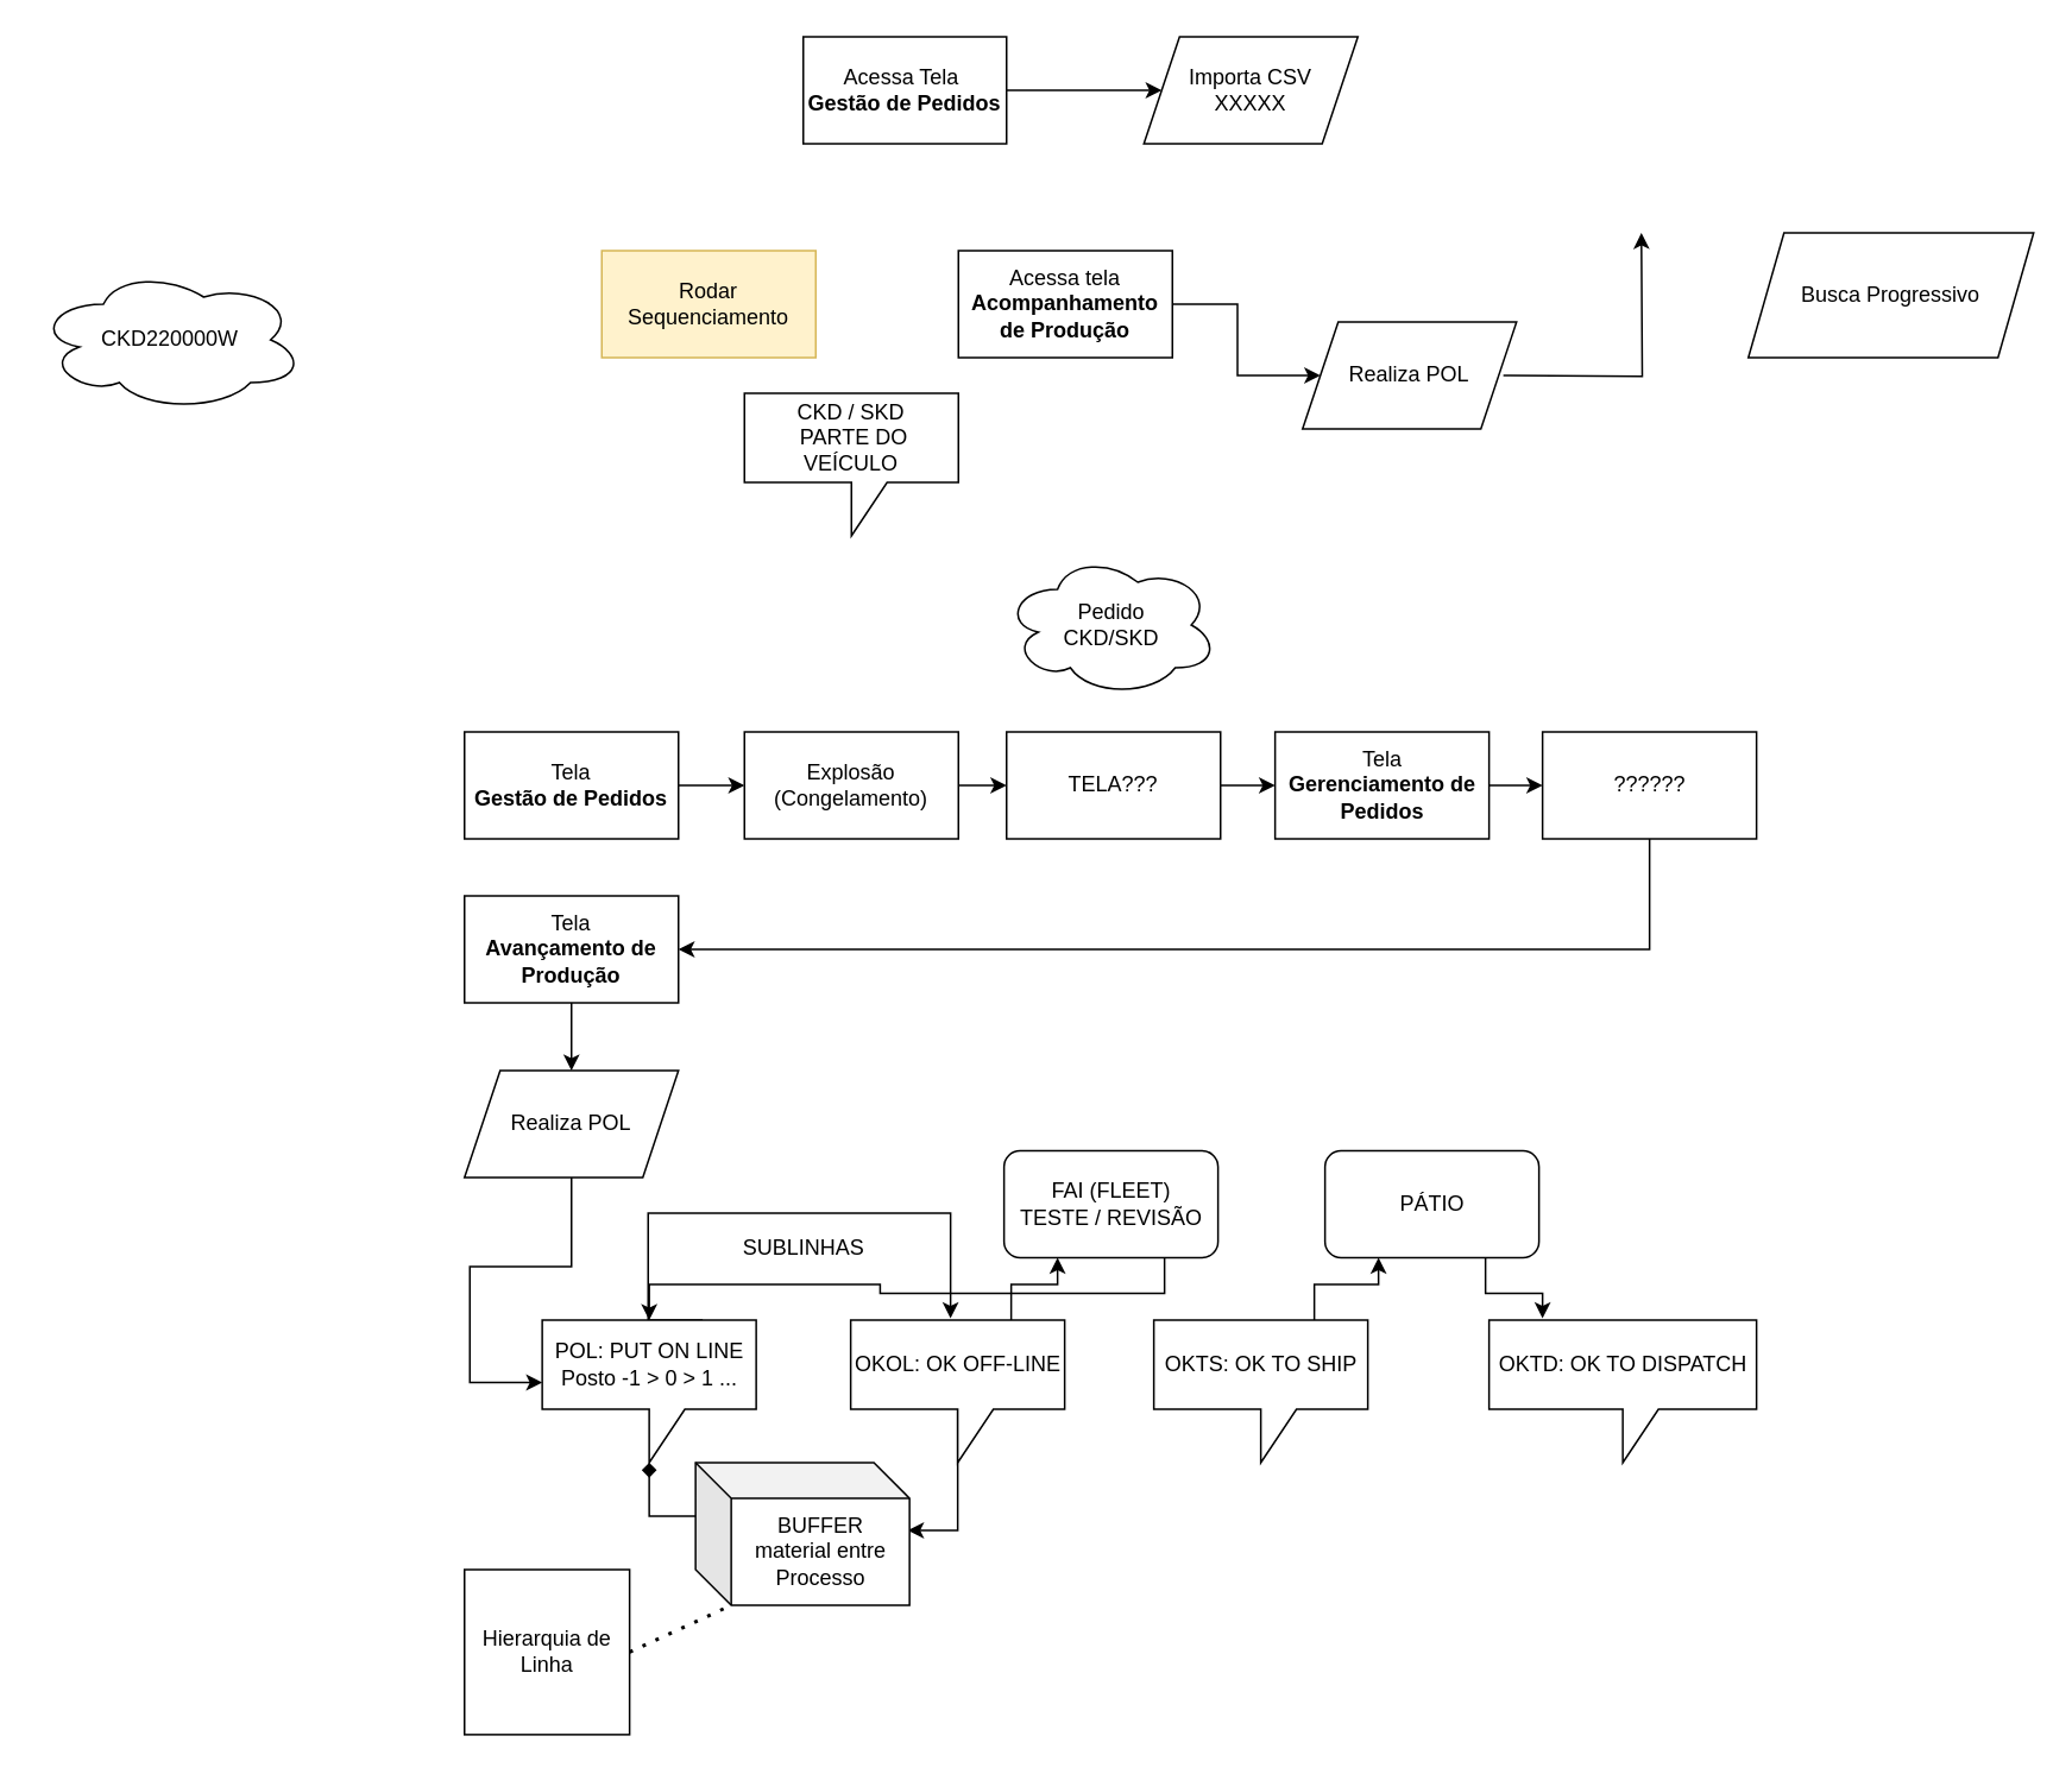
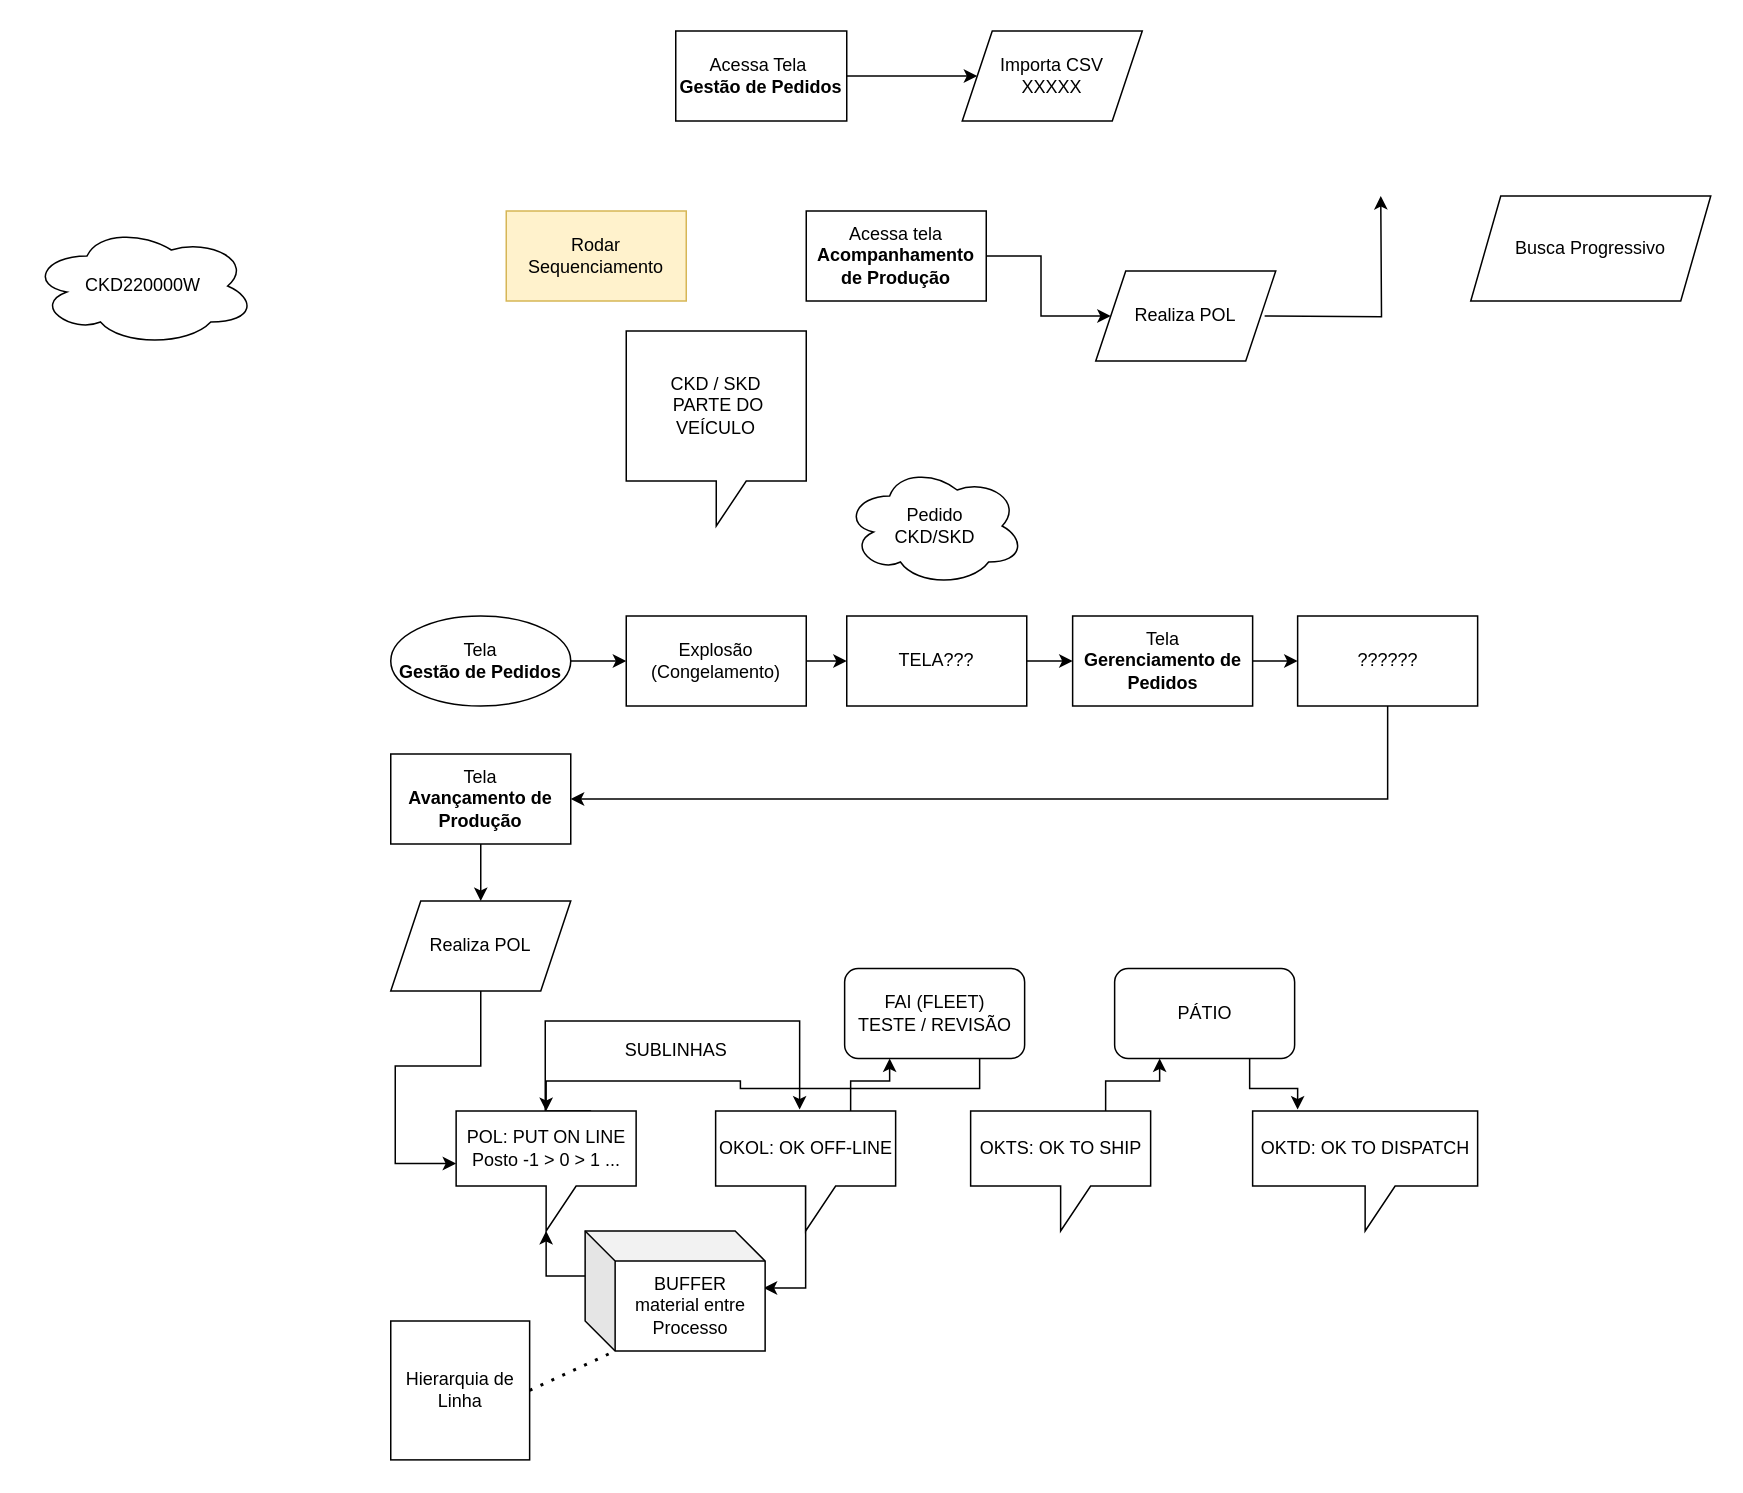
- <mxCell id="22" value="&lt;div&gt;CKD / SKD&lt;/div&gt;&lt;div&gt;&amp;nbsp;PARTE DO VEÍCULO&lt;/div&gt;" style="shape=callout;whiteSpace=wrap;html=1;perimeter=calloutPerimeter;fontSize=12;" vertex="1" parent="1"><mxGeometry x="417" y="220" width="120" height="80" as="geometry" /></mxCell>
+ <mxCell id="22" value="&lt;div&gt;CKD / SKD&lt;/div&gt;&lt;div&gt;&amp;nbsp;PARTE DO VEÍCULO&lt;/div&gt;" style="shape=callout;whiteSpace=wrap;html=1;perimeter=calloutPerimeter;fontSize=12;" vertex="1" parent="1"><mxGeometry x="417" y="220" width="120" height="130" as="geometry" /></mxCell>
- <mxCell id="38" value="&lt;div&gt;Tela&lt;/div&gt;&lt;div&gt;&lt;b&gt;Gestão de Pedidos&lt;/b&gt;&lt;br&gt;&lt;/div&gt;" style="rounded=0;whiteSpace=wrap;html=1;fontSize=12;" vertex="1" parent="1"><mxGeometry x="260" y="410" width="120" height="60" as="geometry" /></mxCell>
+ <mxCell id="38" value="&lt;div&gt;Tela&lt;/div&gt;&lt;div&gt;&lt;b&gt;Gestão de Pedidos&lt;/b&gt;&lt;br&gt;&lt;/div&gt;" style="ellipse;whiteSpace=wrap;html=1;fontSize=12;" vertex="1" parent="1"><mxGeometry x="260" y="410" width="120" height="60" as="geometry" /></mxCell>
- <mxCell id="23" style="edgeStyle=orthogonalEdgeStyle;rounded=0;orthogonalLoop=1;jettySize=auto;html=1;entryX=0;entryY=0;entryDx=60;entryDy=80;entryPerimeter=0;fontSize=12;exitX=0;exitY=0;exitDx=0;exitDy=30;exitPerimeter=0;endArrow=diamond;" edge="1" parent="1" source="24" target="14"><mxGeometry relative="1" as="geometry" /></mxCell>
+ <mxCell id="23" style="edgeStyle=orthogonalEdgeStyle;rounded=0;orthogonalLoop=1;jettySize=auto;html=1;entryX=0;entryY=0;entryDx=60;entryDy=80;entryPerimeter=0;fontSize=12;exitX=0;exitY=0;exitDx=0;exitDy=30;exitPerimeter=0;" edge="1" parent="1" source="24" target="14"><mxGeometry relative="1" as="geometry" /></mxCell>
